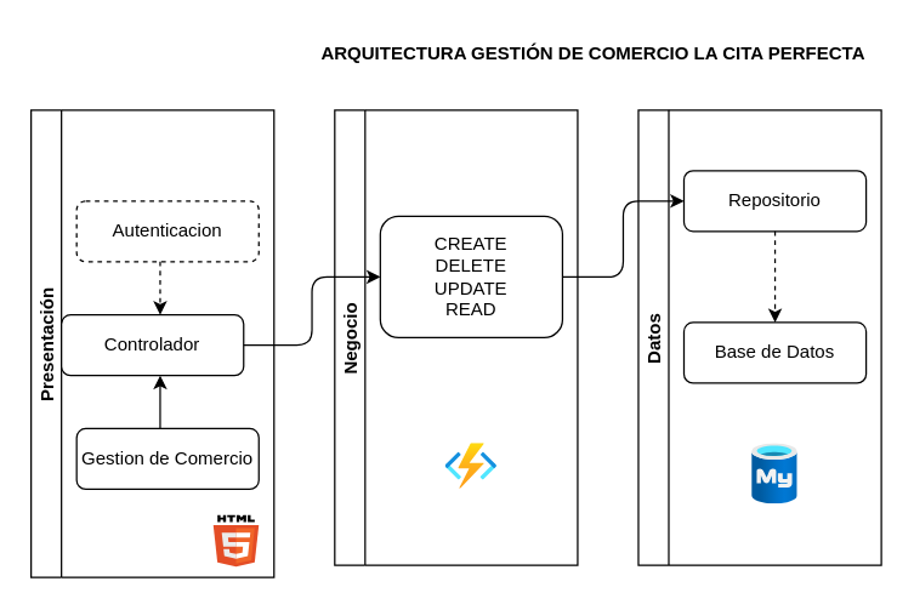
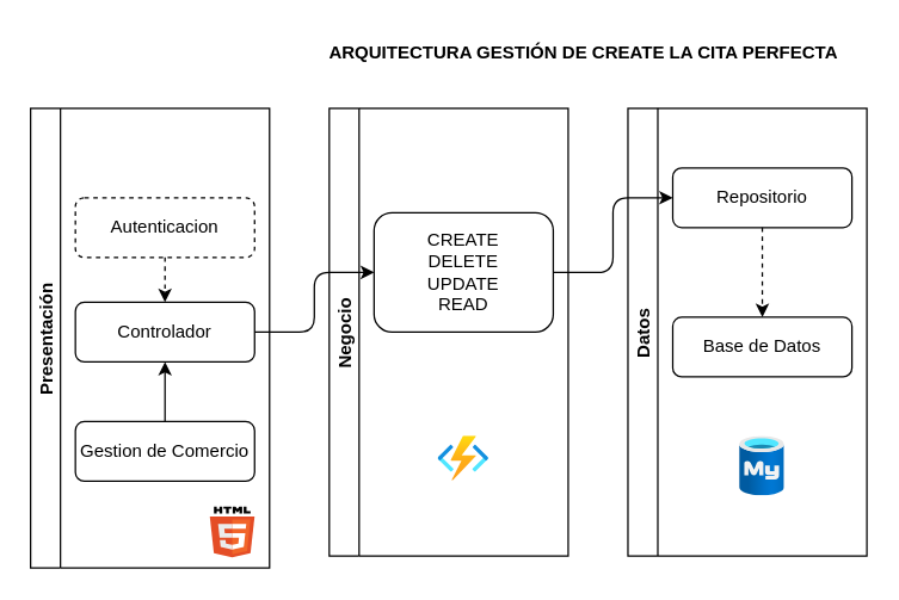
- <mxCell id="20" value="&lt;b&gt;ARQUITECTURA GESTIÓN DE COMERCIO LA CITA PERFECTA&lt;/b&gt;" style="text;html=1;align=center;verticalAlign=middle;resizable=0;points=[];autosize=1;strokeColor=none;fillColor=none;" vertex="1" parent="1"><mxGeometry x="200" y="20" width="380" height="30" as="geometry" /></mxCell>
+ <mxCell id="20" value="&lt;b&gt;ARQUITECTURA GESTIÓN DE CREATE LA CITA PERFECTA&lt;/b&gt;" style="text;html=1;align=center;verticalAlign=middle;resizable=0;points=[];autosize=1;strokeColor=none;fillColor=none;" vertex="1" parent="1"><mxGeometry x="200" y="20" width="380" height="30" as="geometry" /></mxCell>
- <mxCell id="5" value="Controlador" style="rounded=1;whiteSpace=wrap;html=1;" vertex="1" parent="2"><mxGeometry x="20" y="135" width="120" height="40" as="geometry" /></mxCell>
+ <mxCell id="5" value="Controlador" style="rounded=1;whiteSpace=wrap;html=1;" vertex="1" parent="2"><mxGeometry x="30" y="130" width="120" height="40" as="geometry" /></mxCell>
